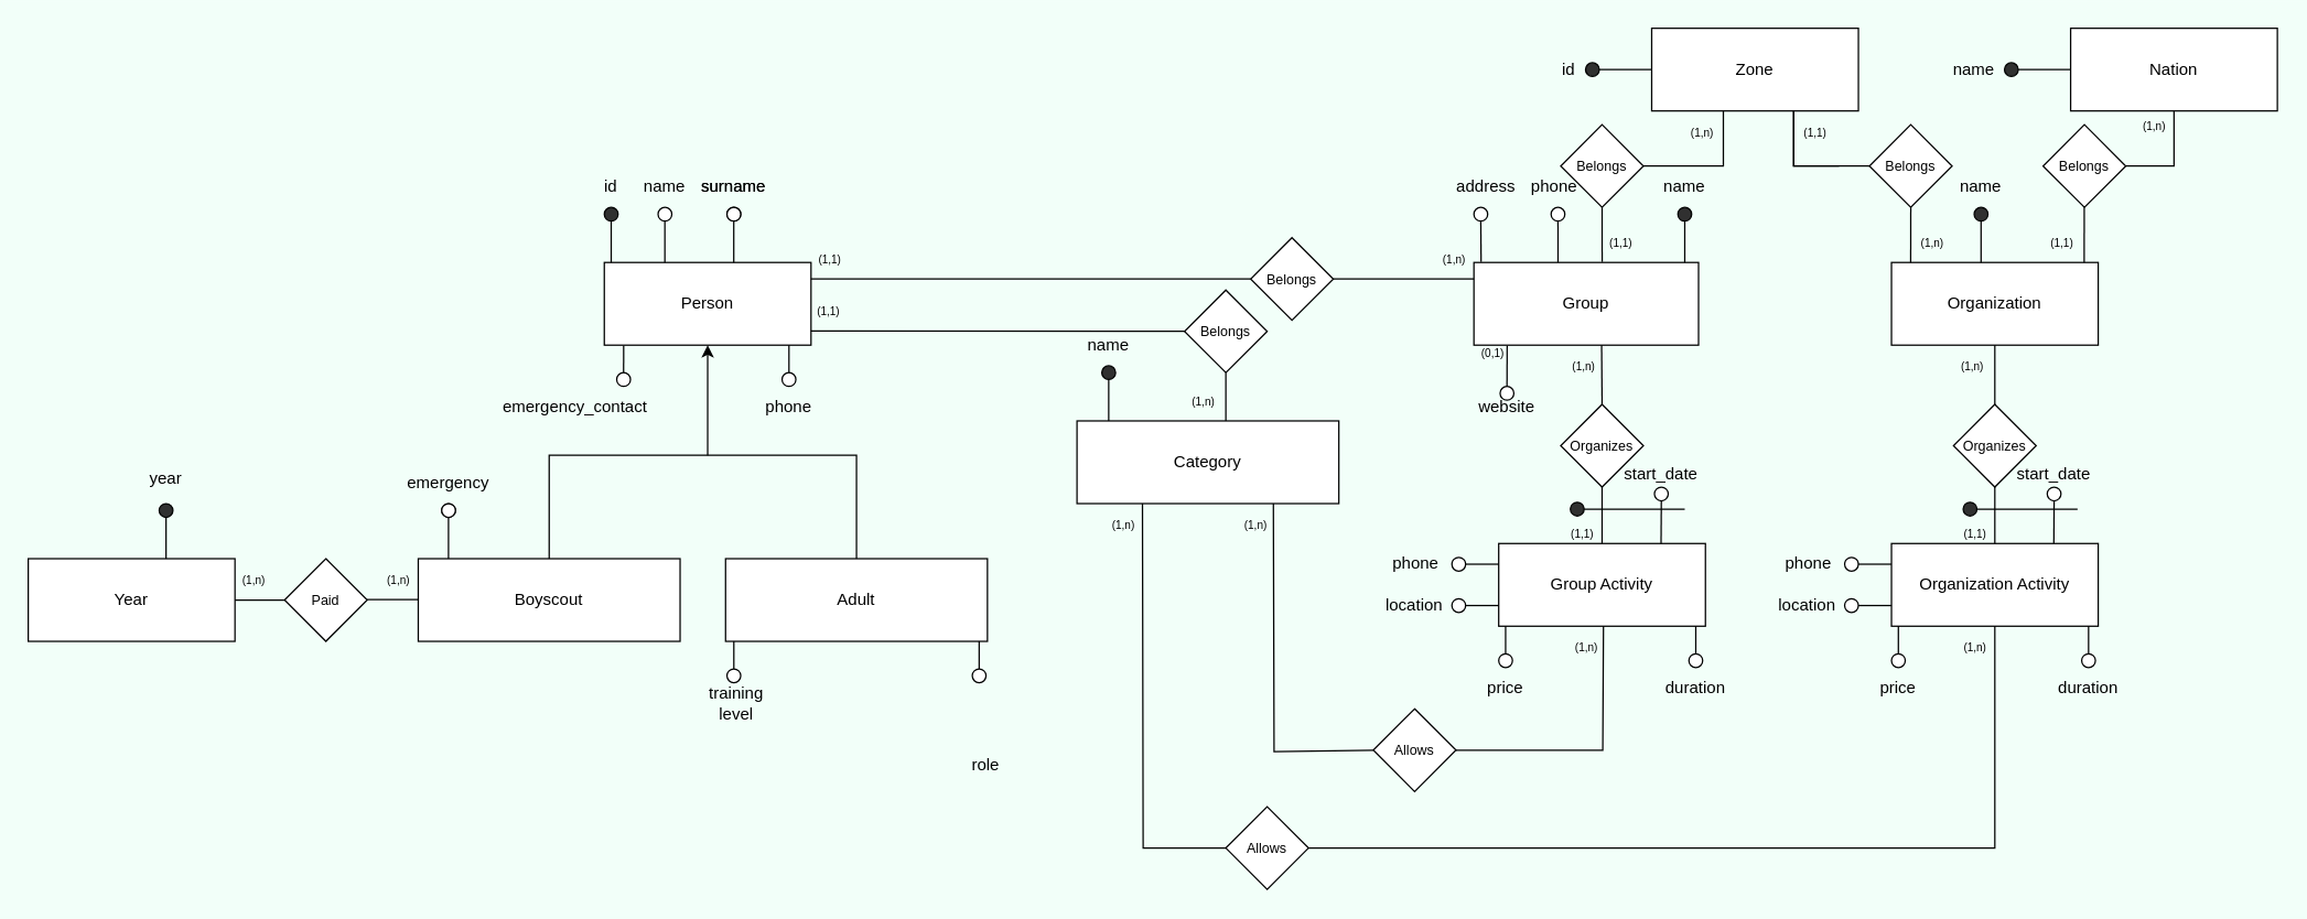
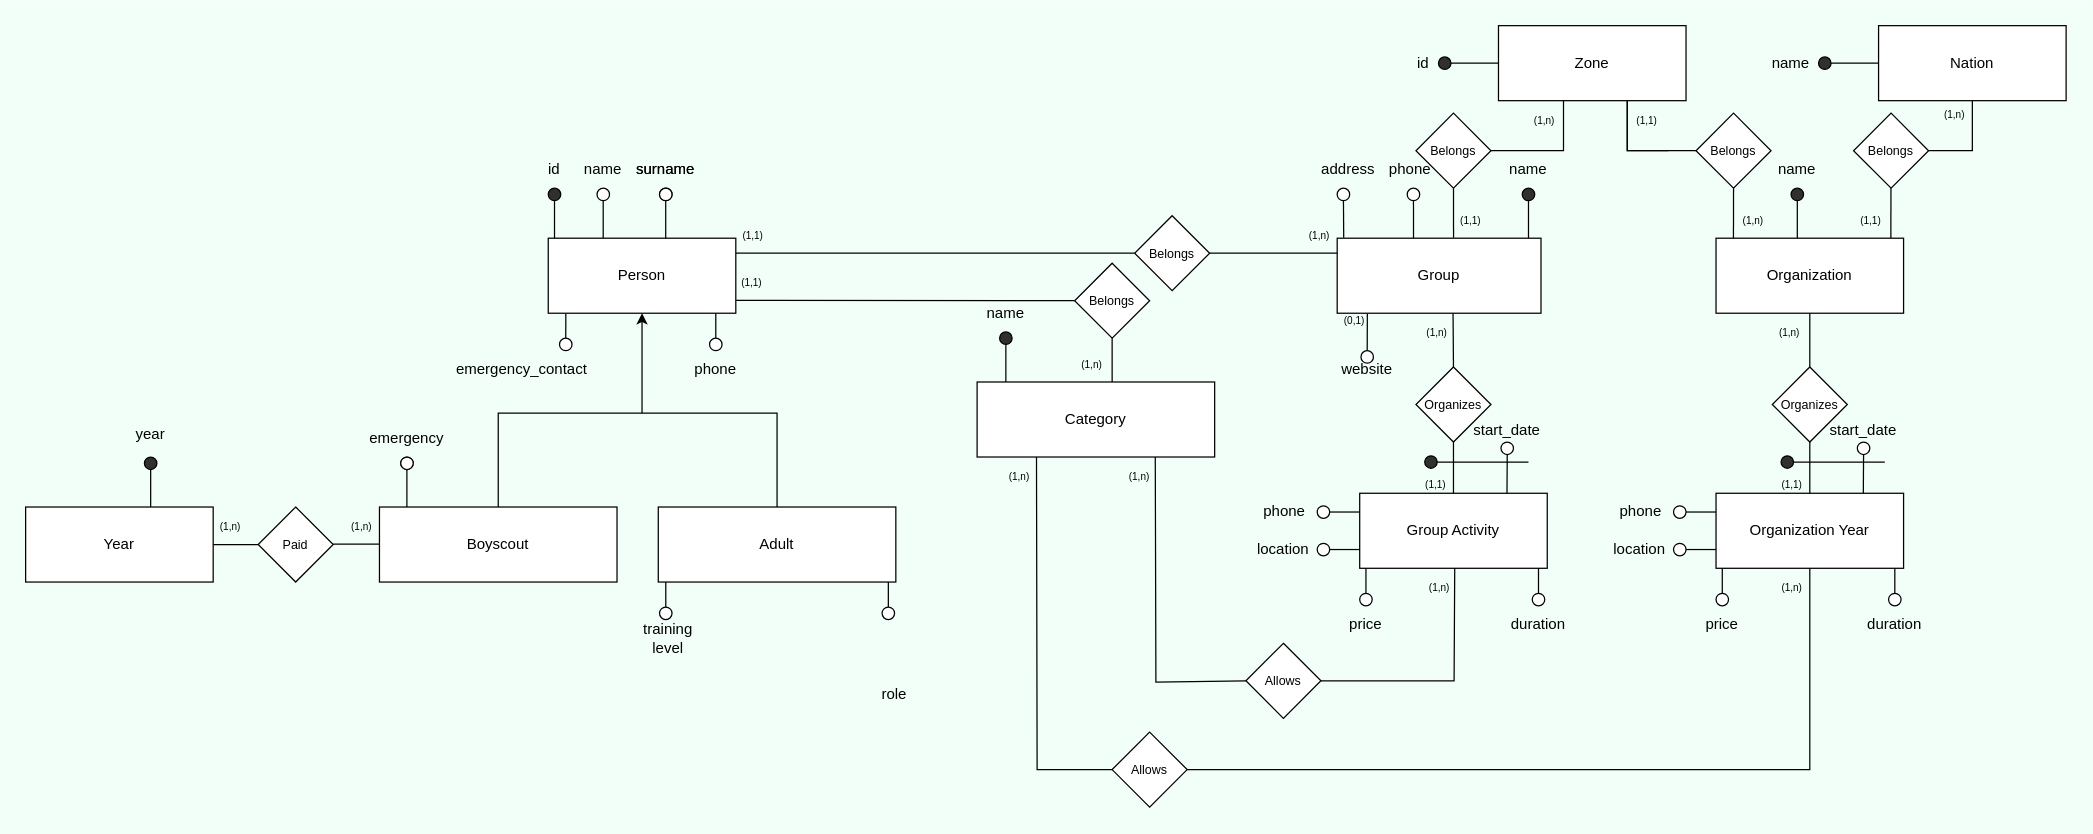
- <mxCell id="107" value="Organization Activity" style="rounded=0;whiteSpace=wrap;html=1;" parent="1" vertex="1"><mxGeometry x="1372" y="394" width="150" height="60" as="geometry" /></mxCell>
+ <mxCell id="107" value="Organization Year" style="rounded=0;whiteSpace=wrap;html=1;" parent="1" vertex="1"><mxGeometry x="1372" y="394" width="150" height="60" as="geometry" /></mxCell>
